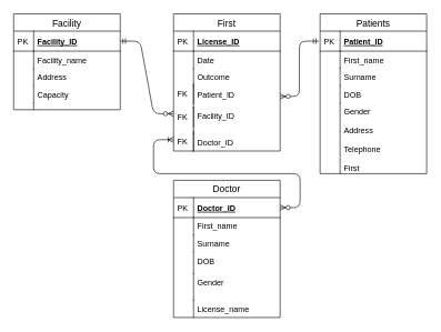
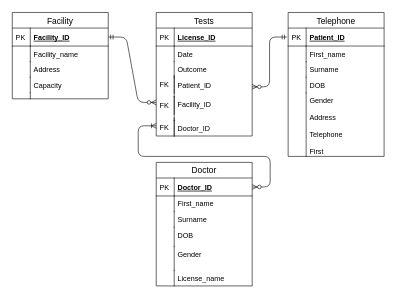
- <mxCell id="14" value="First" style="swimlane;fontStyle=0;childLayout=stackLayout;horizontal=1;startSize=26;horizontalStack=0;resizeParent=1;resizeParentMax=0;resizeLast=0;collapsible=1;marginBottom=0;align=center;fontSize=14;" parent="1" vertex="1"><mxGeometry x="260" y="20" width="160" height="206" as="geometry" /></mxCell>
+ <mxCell id="14" value="Tests" style="swimlane;fontStyle=0;childLayout=stackLayout;horizontal=1;startSize=26;horizontalStack=0;resizeParent=1;resizeParentMax=0;resizeLast=0;collapsible=1;marginBottom=0;align=center;fontSize=14;" parent="1" vertex="1"><mxGeometry x="260" y="20" width="160" height="206" as="geometry" /></mxCell>
- <mxCell id="27" value="Patients" style="swimlane;fontStyle=0;childLayout=stackLayout;horizontal=1;startSize=26;horizontalStack=0;resizeParent=1;resizeParentMax=0;resizeLast=0;collapsible=1;marginBottom=0;align=center;fontSize=14;" parent="1" vertex="1"><mxGeometry x="480" y="20" width="160" height="240" as="geometry" /></mxCell>
+ <mxCell id="27" value="Telephone" style="swimlane;fontStyle=0;childLayout=stackLayout;horizontal=1;startSize=26;horizontalStack=0;resizeParent=1;resizeParentMax=0;resizeLast=0;collapsible=1;marginBottom=0;align=center;fontSize=14;" parent="1" vertex="1"><mxGeometry x="480" y="20" width="160" height="240" as="geometry" /></mxCell>
